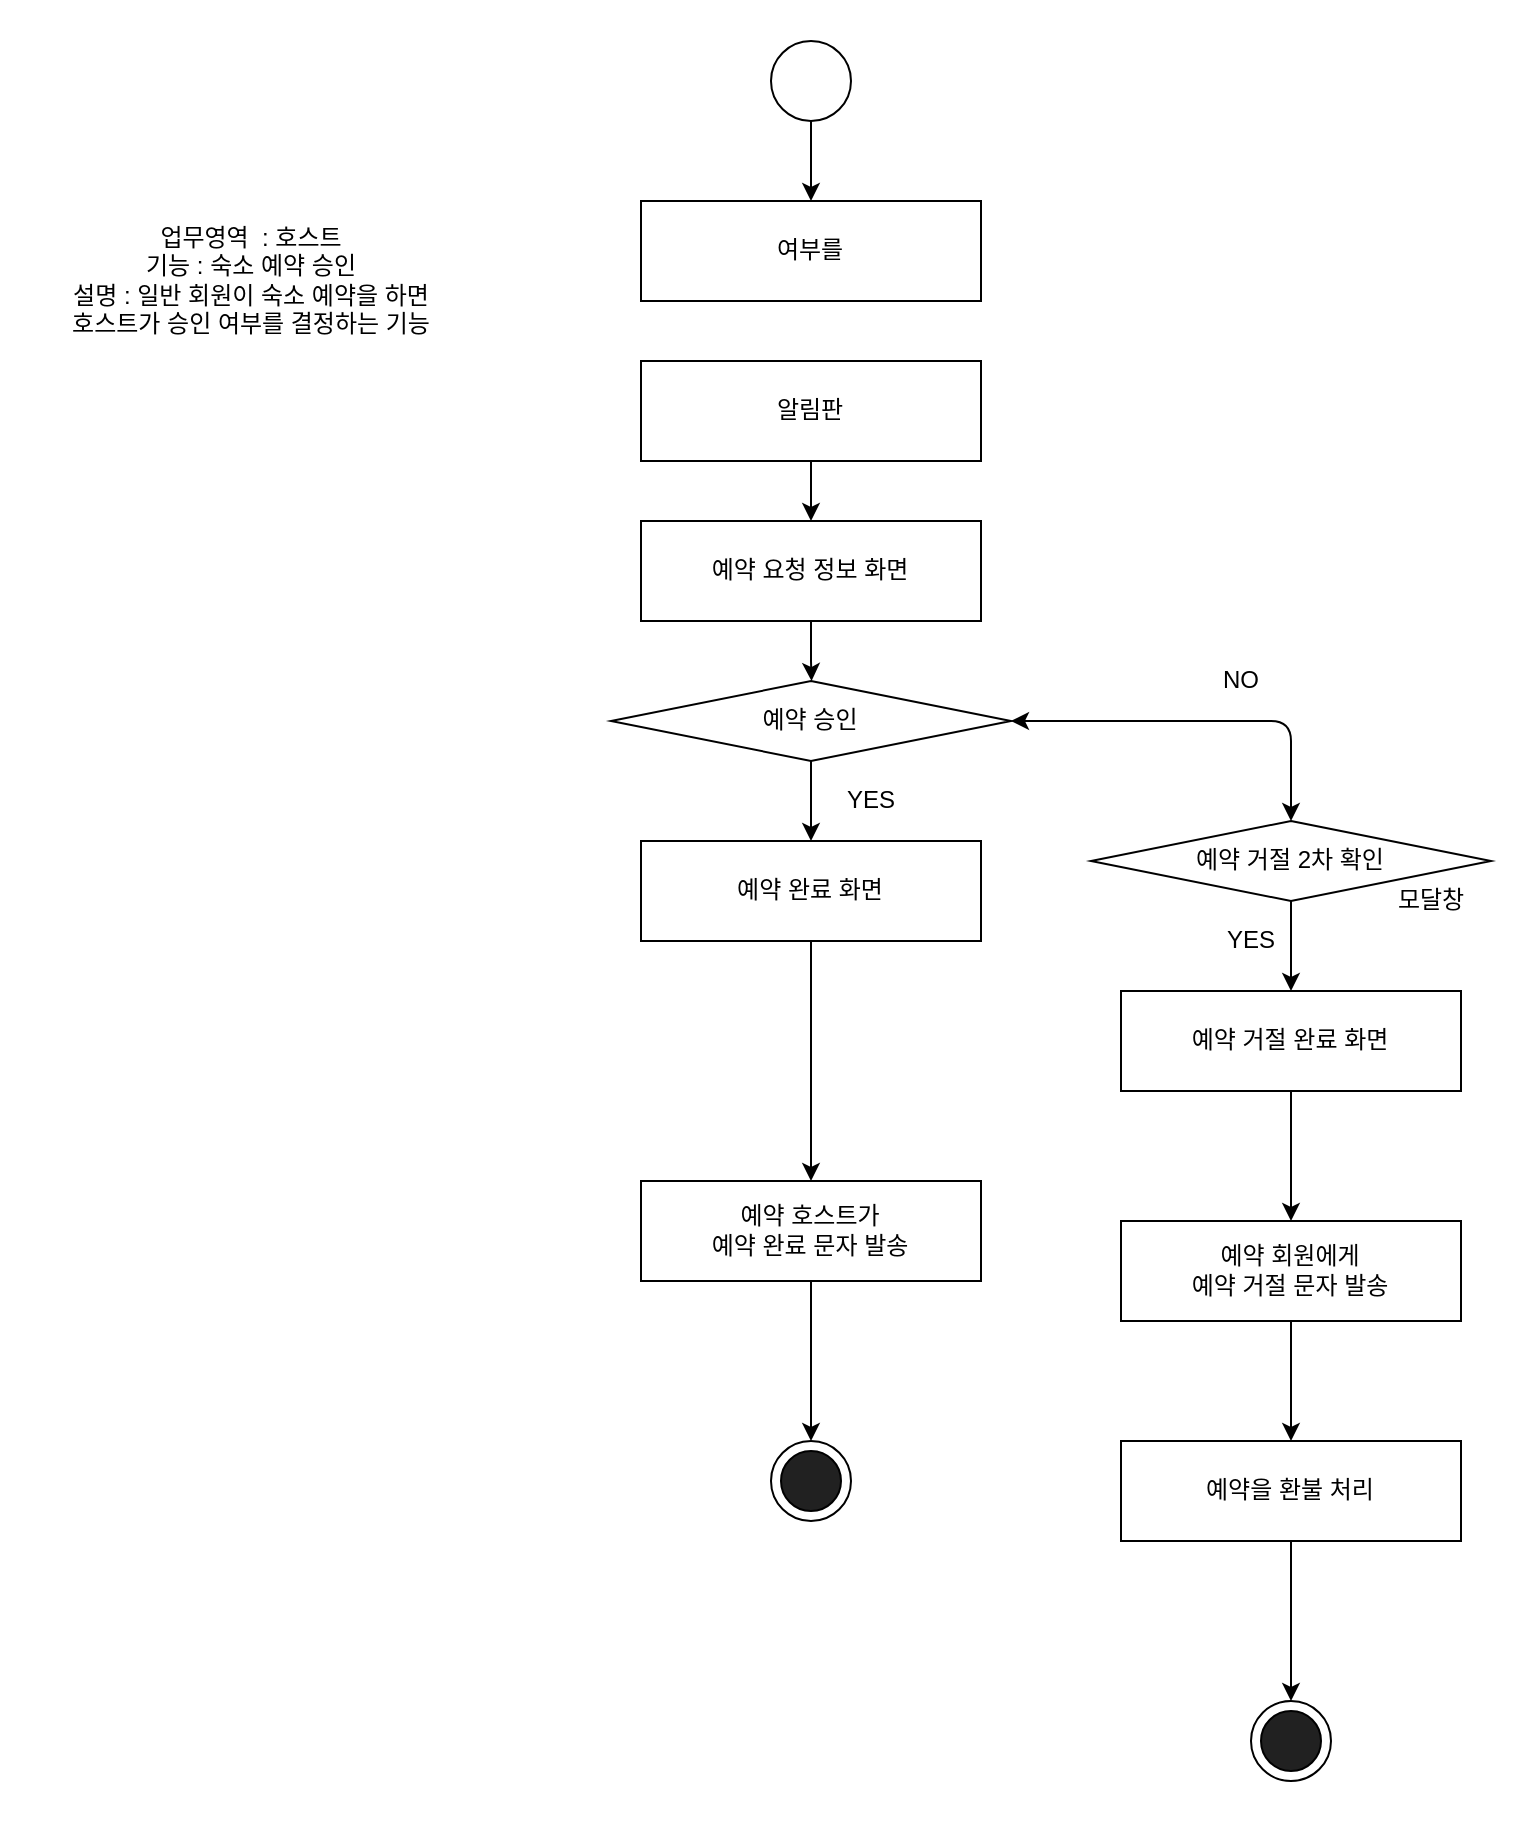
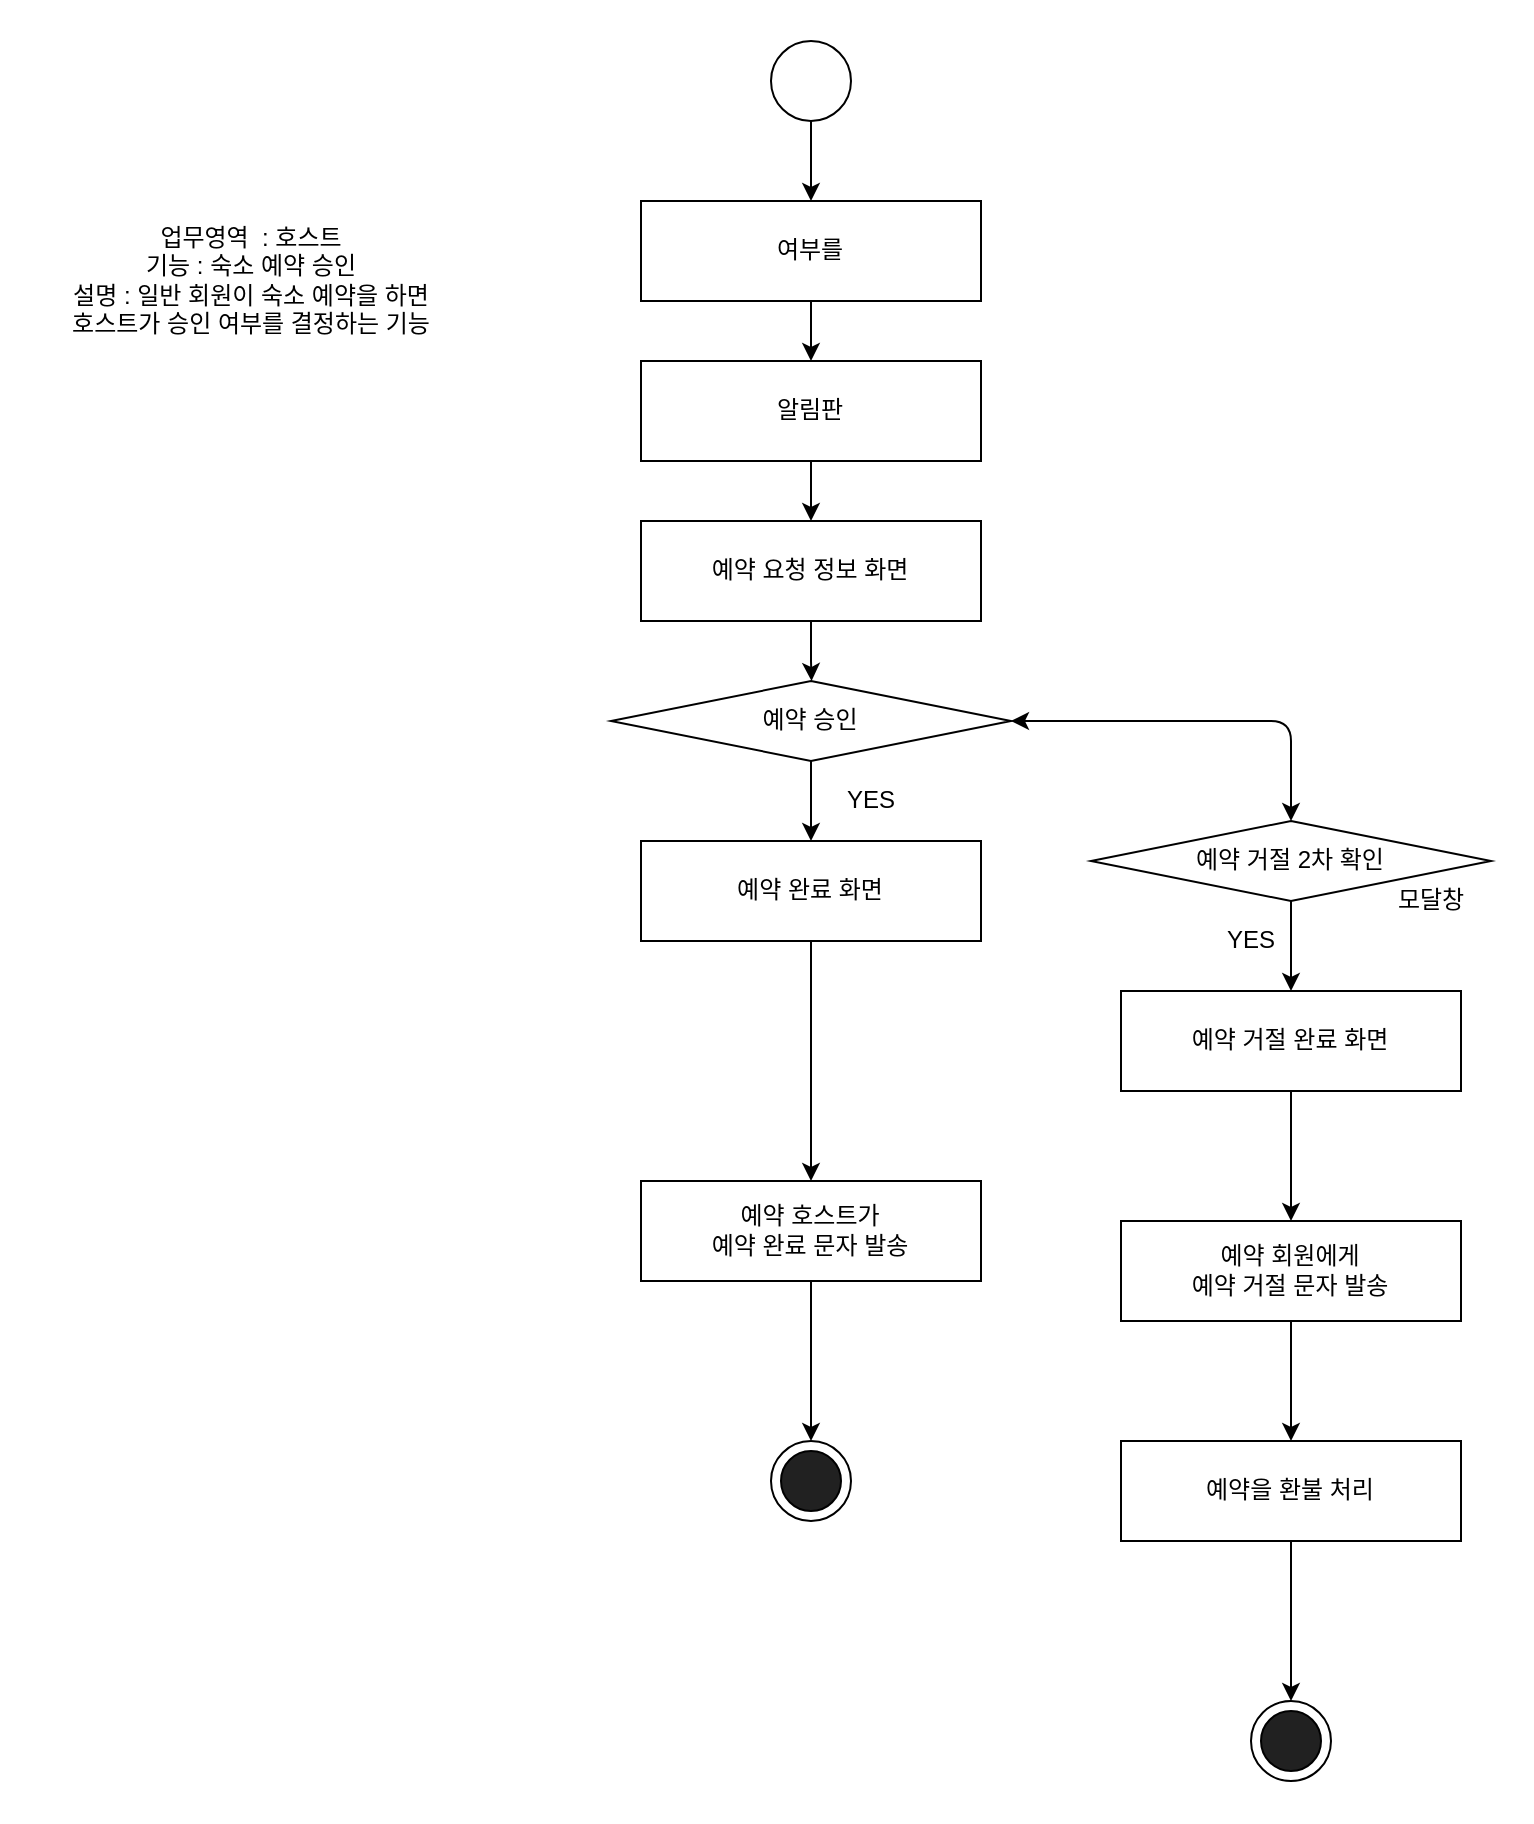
+ <mxCell id="4" value="" style="edgeStyle=orthogonalEdgeStyle;rounded=0;orthogonalLoop=1;jettySize=auto;html=1;" parent="1" source="5" target="7" edge="1"><mxGeometry relative="1" as="geometry" /></mxCell>
- <mxCell id="17" value="NO" style="text;html=1;align=center;verticalAlign=middle;resizable=0;points=[];;autosize=1;" parent="1" vertex="1"><mxGeometry x="605" y="330" width="30" height="20" as="geometry" /></mxCell>
